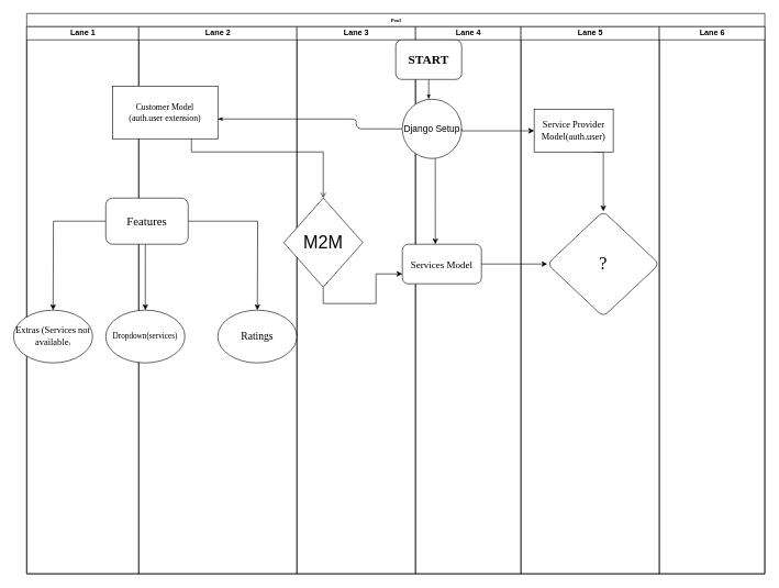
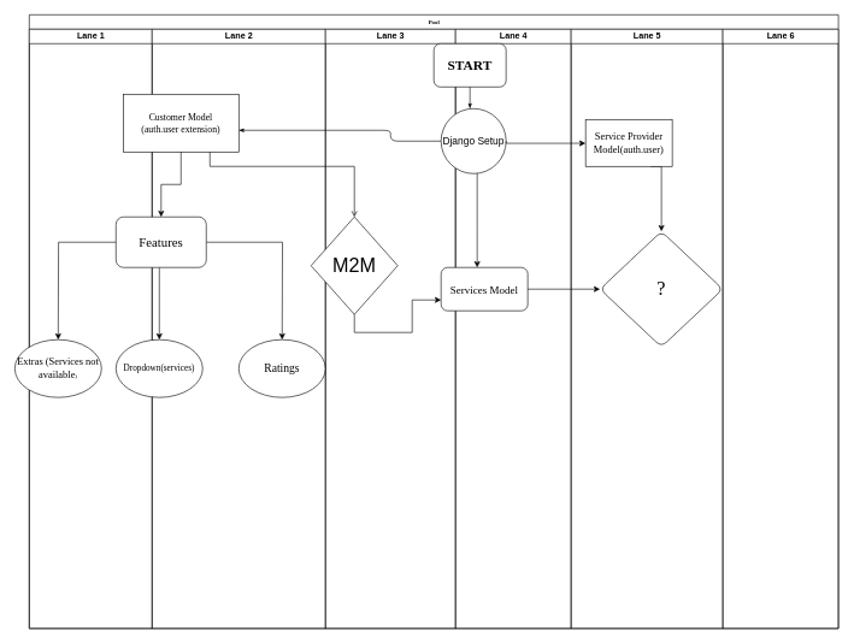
+ <mxCell id="31" value="" style="edgeStyle=orthogonalEdgeStyle;rounded=0;orthogonalLoop=1;jettySize=auto;html=1;" edge="1" parent="1" source="8" target="30"><mxGeometry relative="1" as="geometry" /></mxCell>
